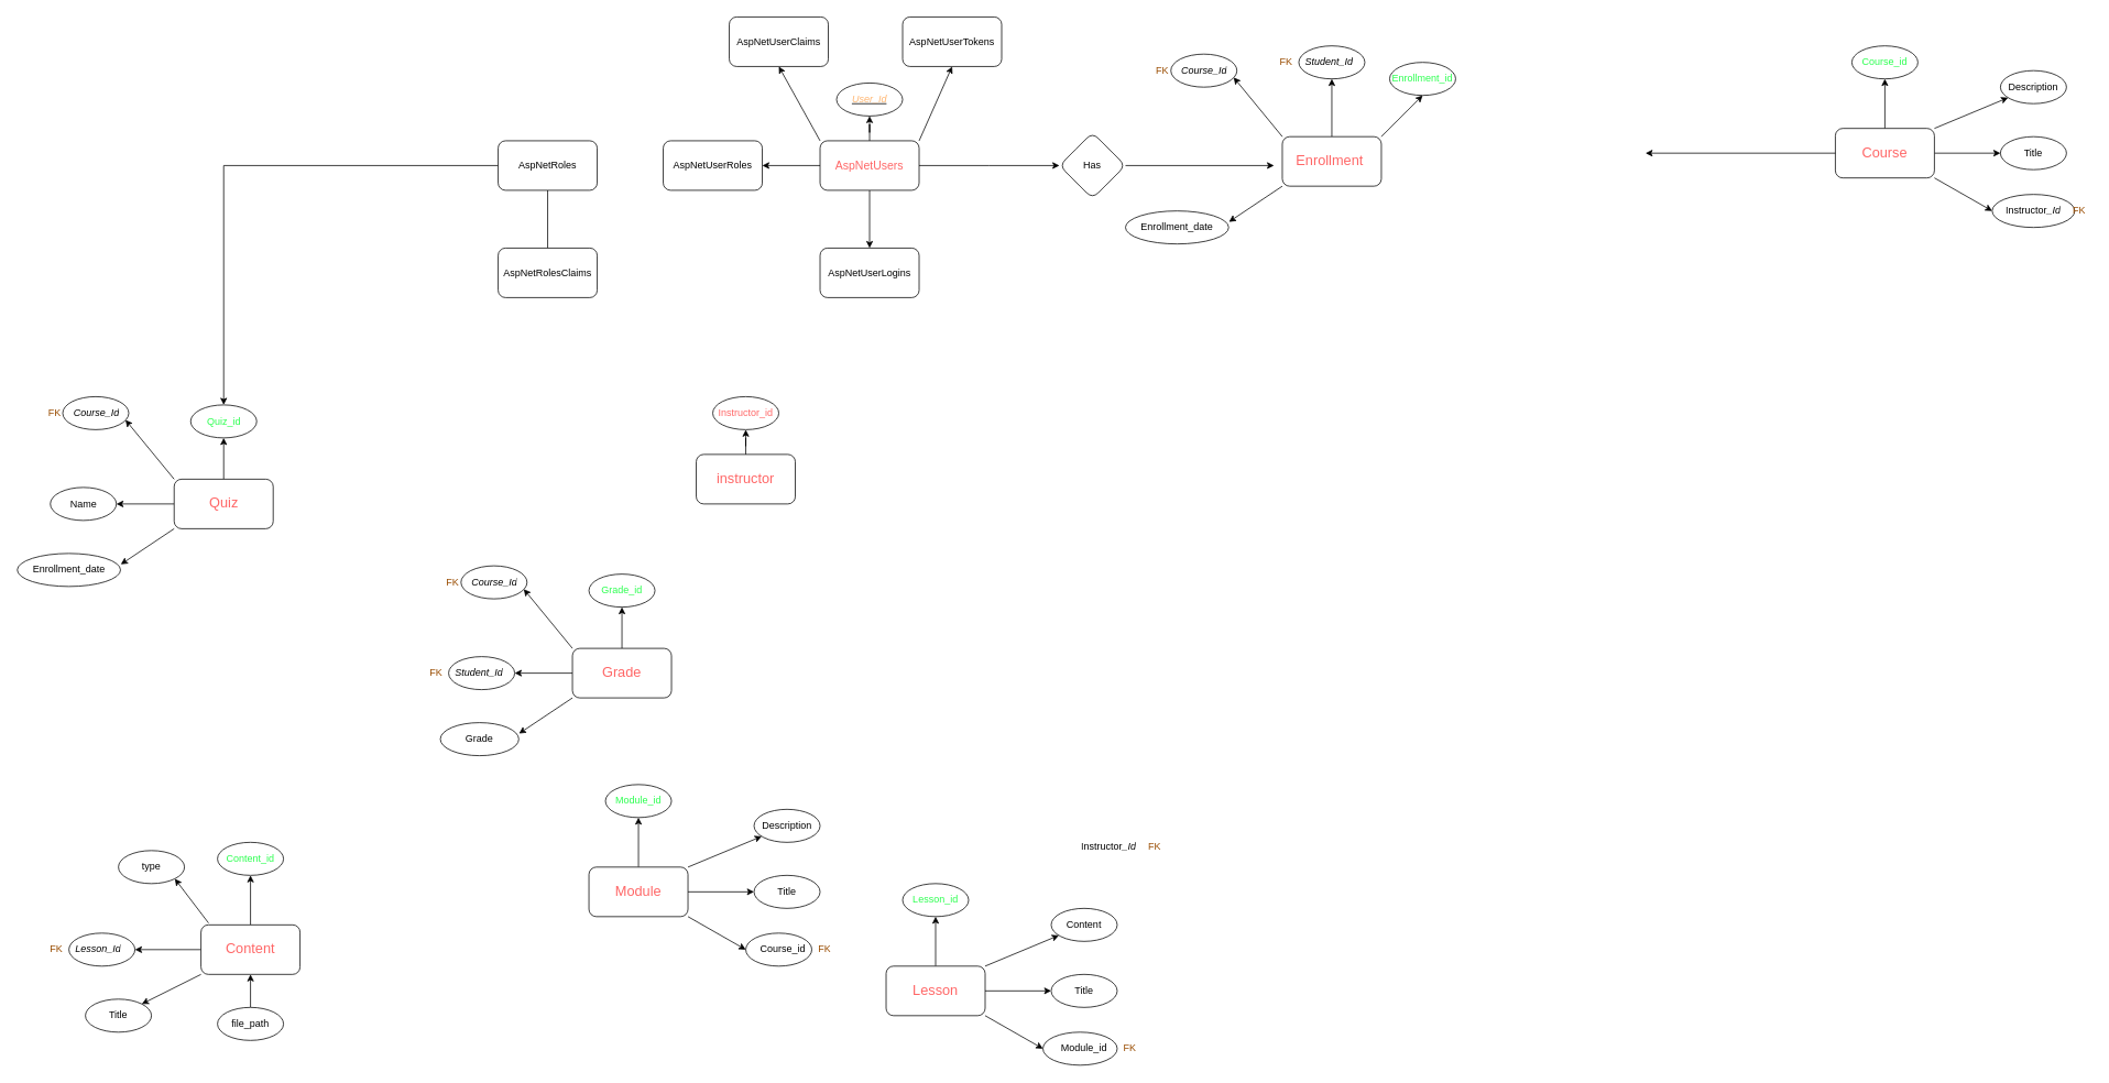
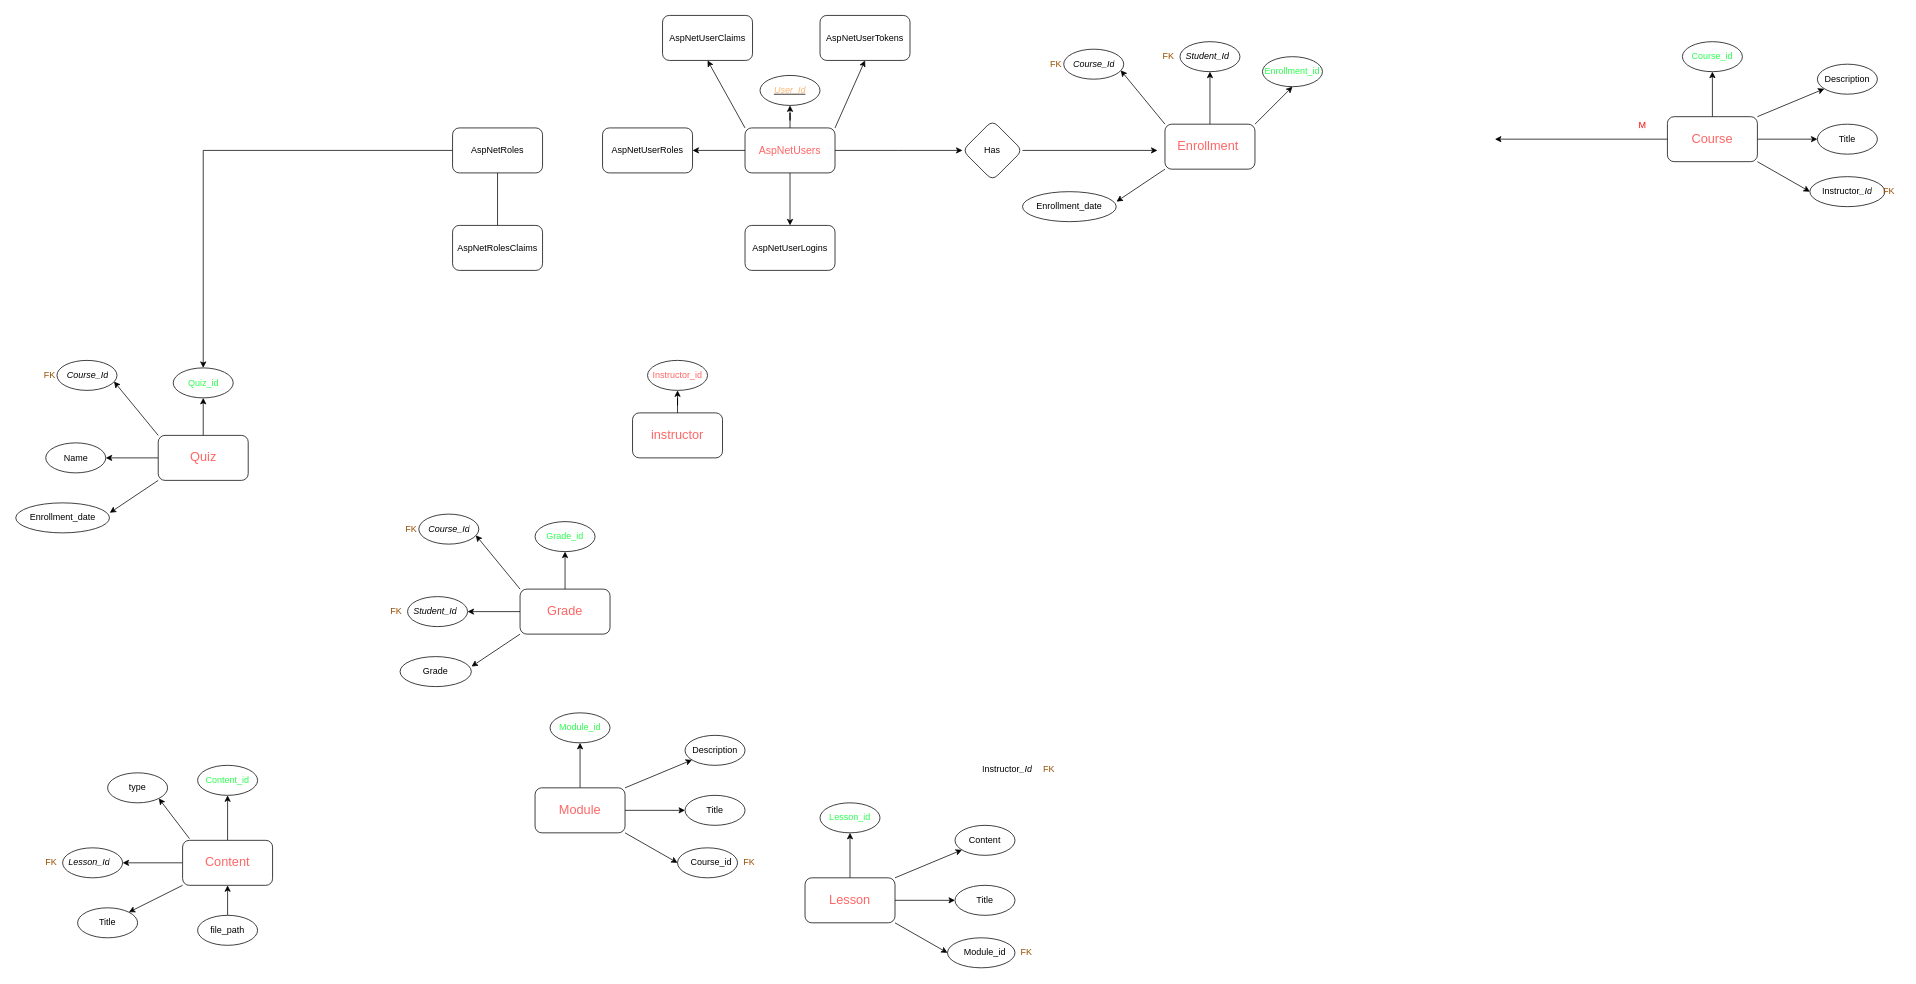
+ <mxCell id="109" value="&lt;span style=&quot;color: rgb(255, 13, 13); font-family: Helvetica; font-size: 12px; font-style: normal; font-variant-ligatures: normal; font-variant-caps: normal; font-weight: 400; letter-spacing: normal; orphans: 2; text-align: center; text-indent: 0px; text-transform: none; widows: 2; word-spacing: 0px; -webkit-text-stroke-width: 0px; white-space: nowrap; background-color: rgb(251, 251, 251); text-decoration-thickness: initial; text-decoration-style: initial; text-decoration-color: initial; display: inline !important; float: none;&quot;&gt;M&lt;/span&gt;" style="text;whiteSpace=wrap;html=1;" vertex="1" parent="1"><mxGeometry x="2183" y="153" width="40" height="40" as="geometry" /></mxCell>
